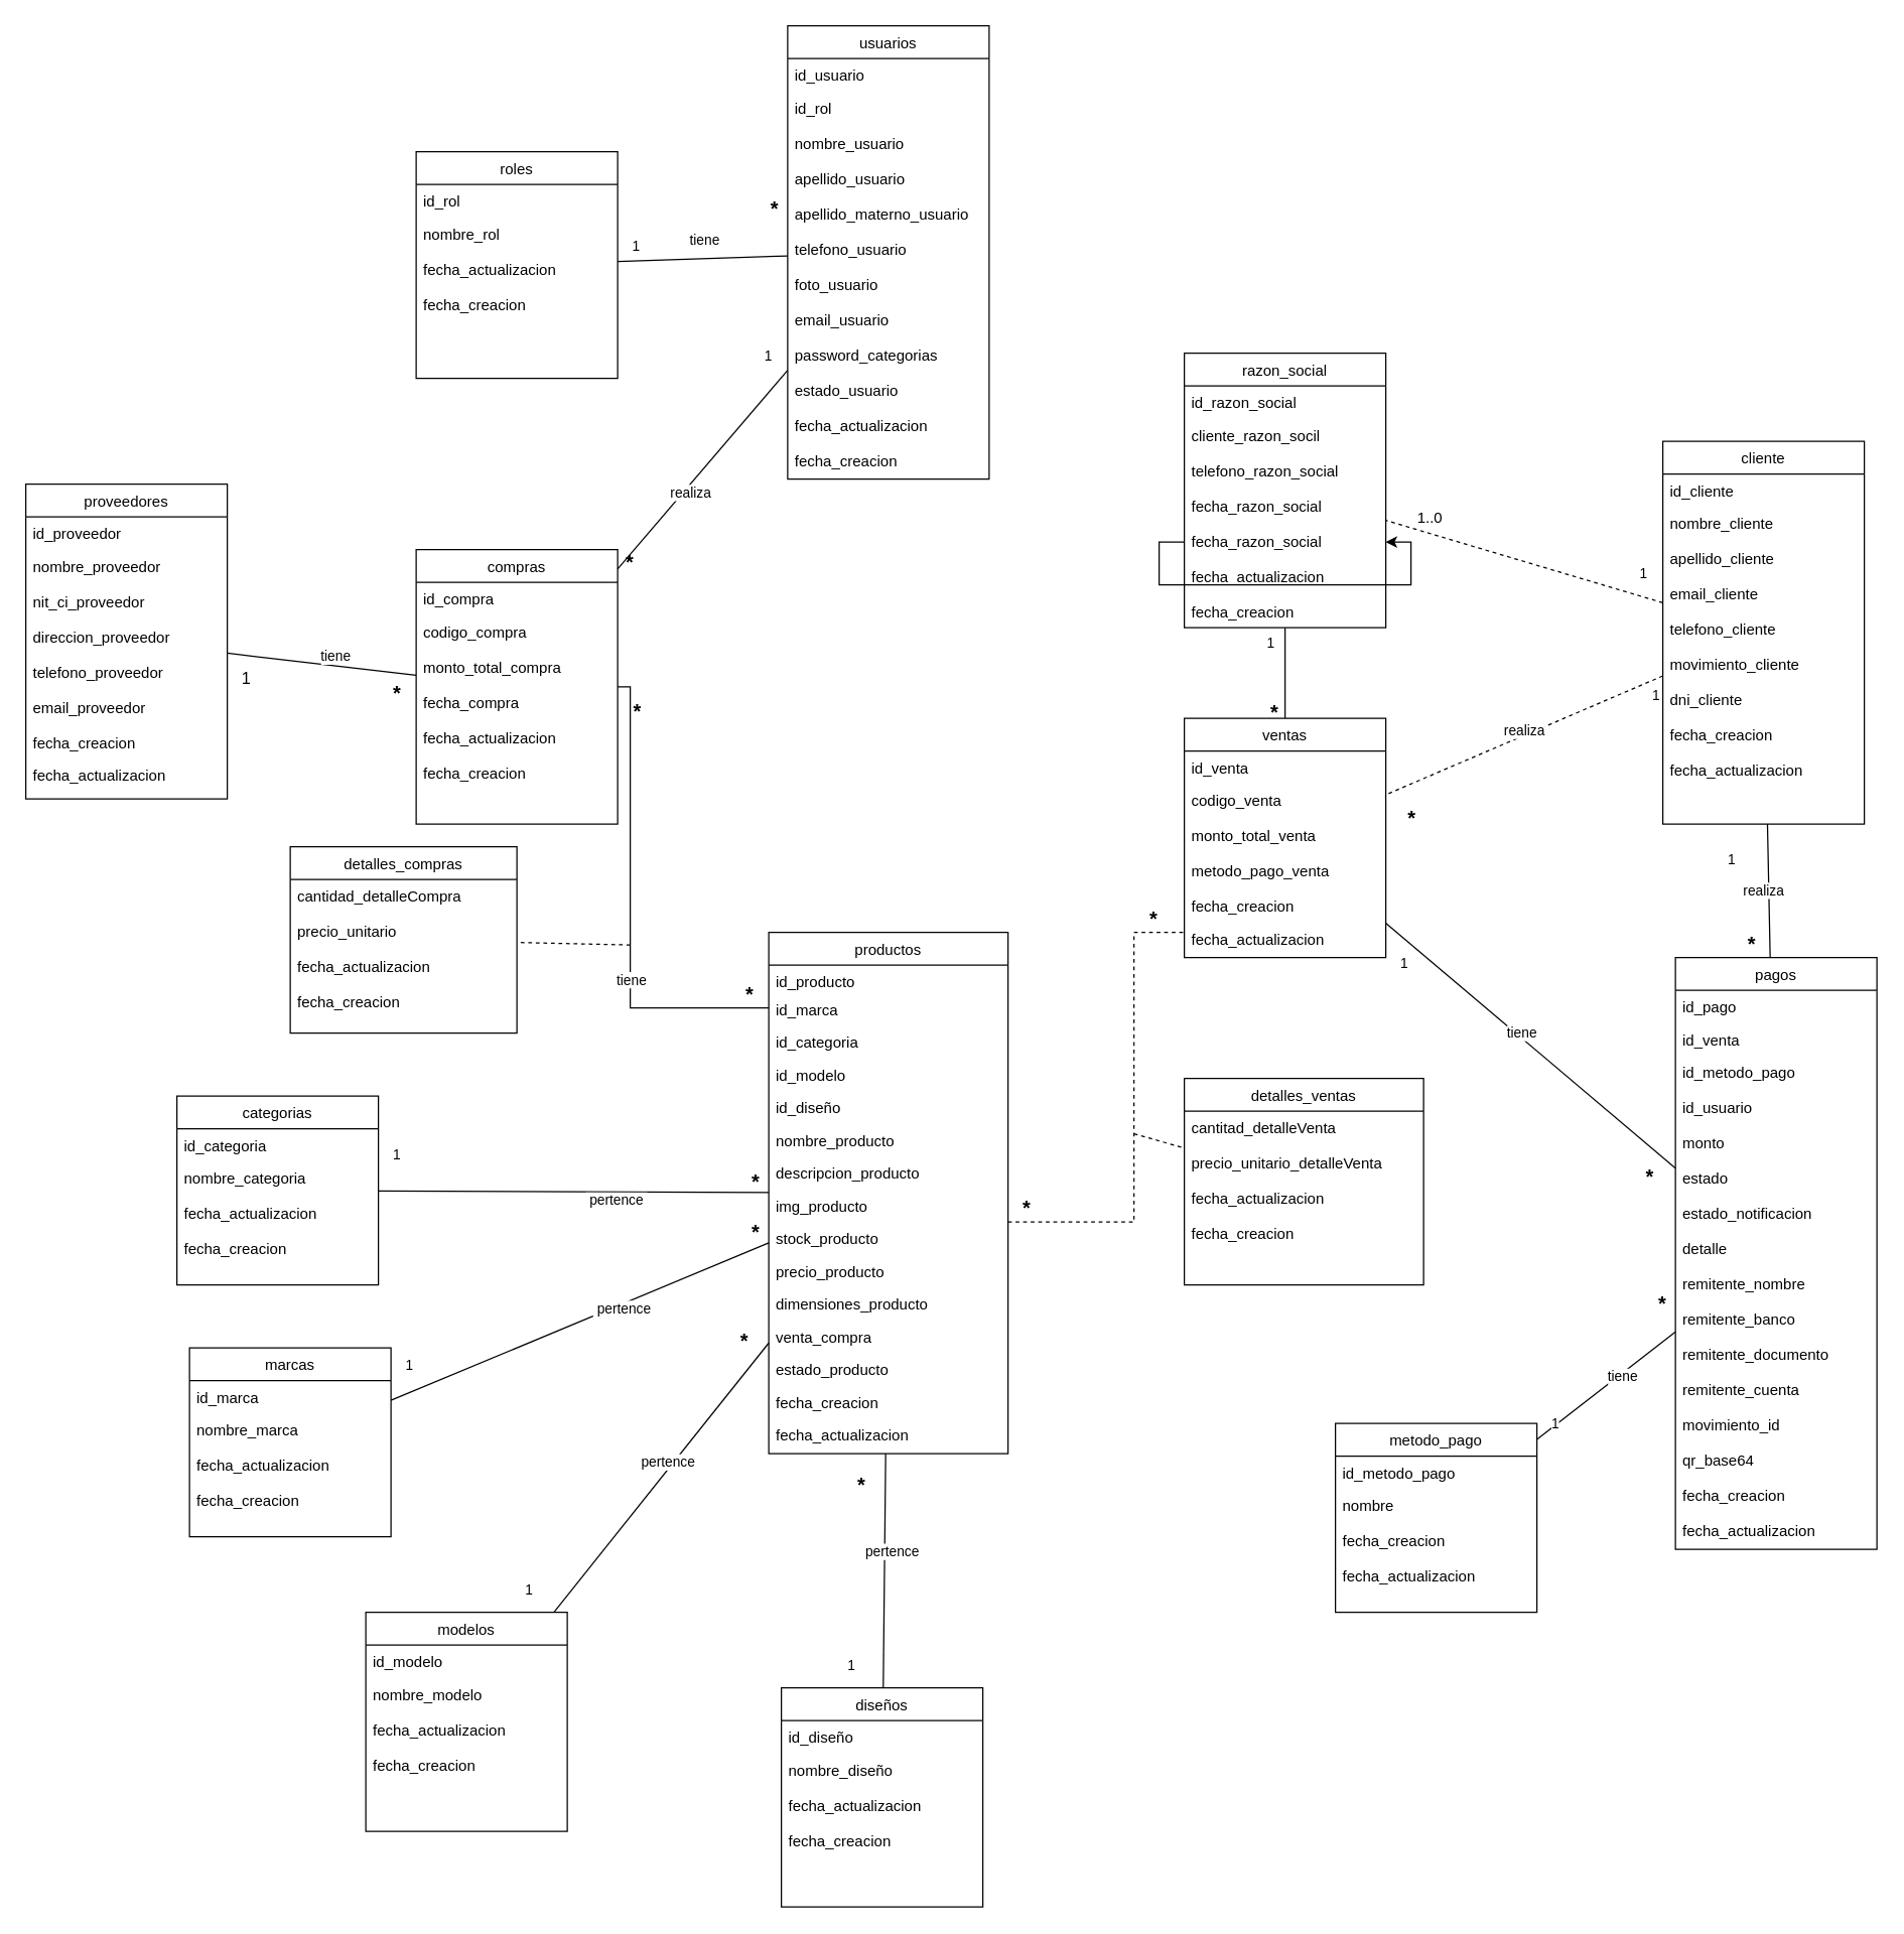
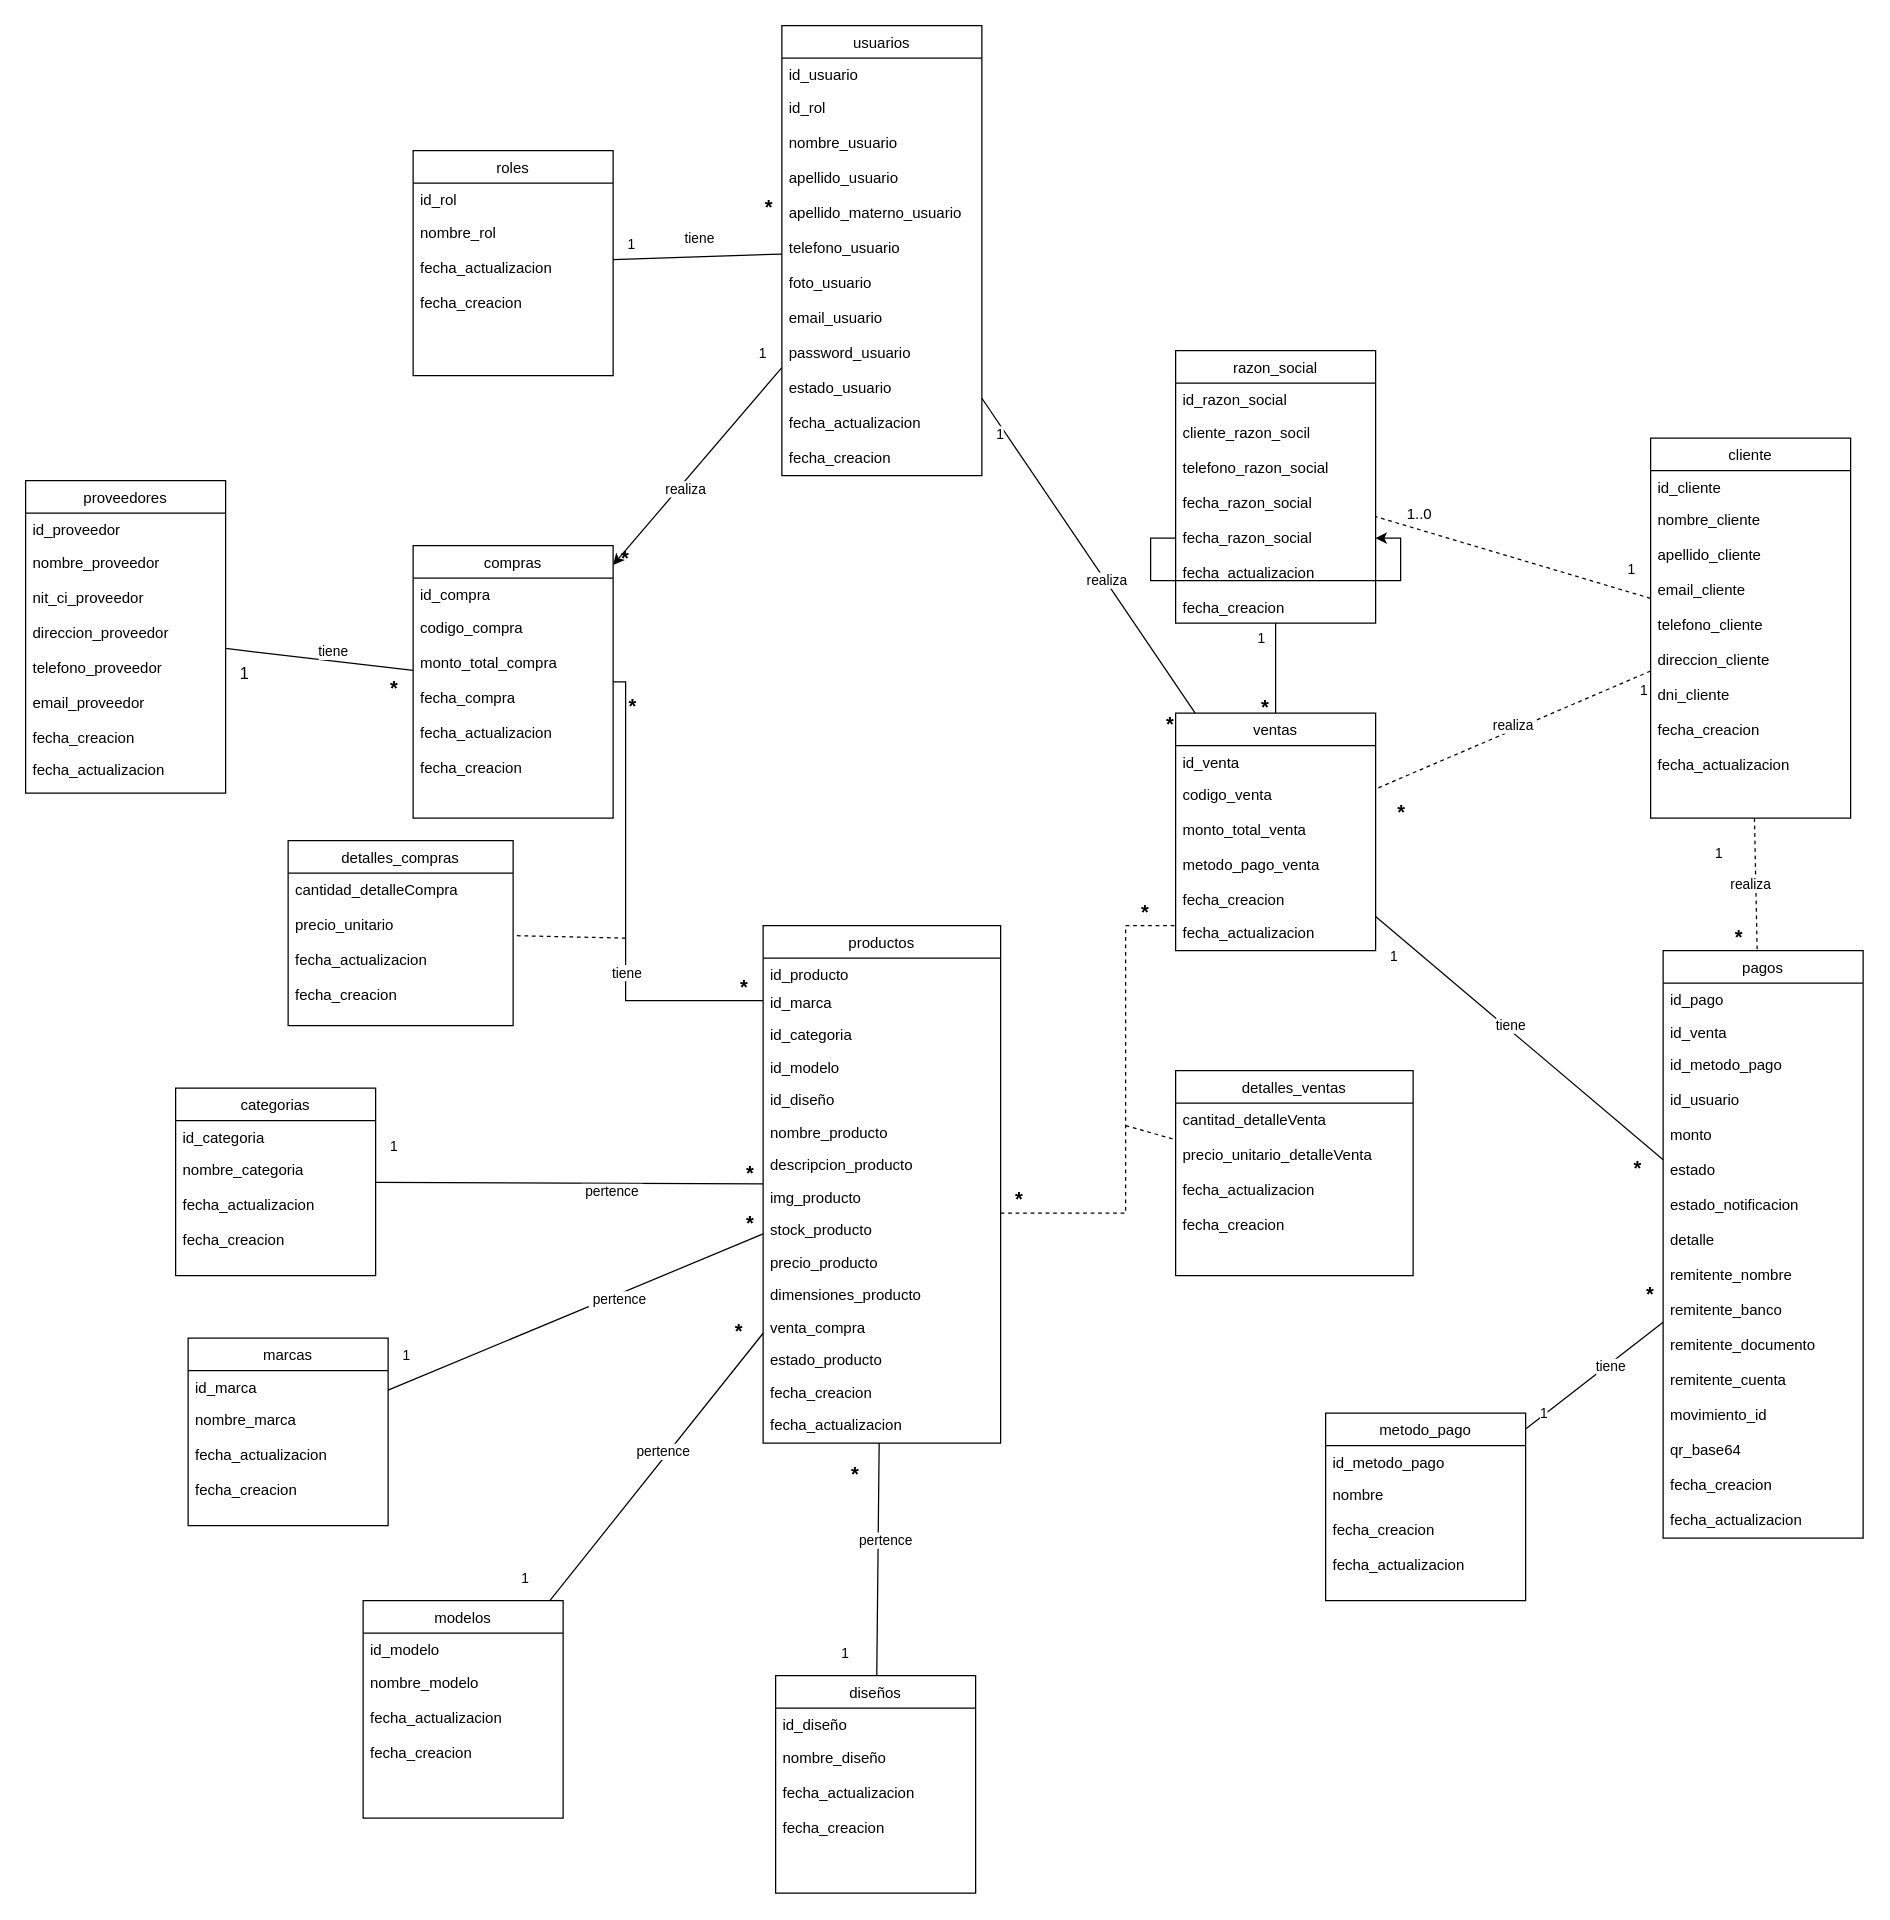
- <mxCell id="24" value="password_categorias" style="text;align=left;verticalAlign=top;spacingLeft=4;spacingRight=4;overflow=hidden;rotatable=0;points=[[0,0.5],[1,0.5]];portConstraint=eastwest;rounded=0;shadow=0;html=0;" parent="15" vertex="1"><mxGeometry y="248" width="160" height="28" as="geometry" /></mxCell>
+ <mxCell id="24" value="password_usuario" style="text;align=left;verticalAlign=top;spacingLeft=4;spacingRight=4;overflow=hidden;rotatable=0;points=[[0,0.5],[1,0.5]];portConstraint=eastwest;rounded=0;shadow=0;html=0;" parent="15" vertex="1"><mxGeometry y="248" width="160" height="28" as="geometry" /></mxCell>
+ <mxCell id="93" value="" style="endArrow=none;html=1;rounded=0;strokeColor=default;align=center;verticalAlign=middle;fontFamily=Helvetica;fontSize=11;fontColor=default;labelBackgroundColor=default;" parent="1" source="15" target="5" edge="1"><mxGeometry relative="1" as="geometry"><mxPoint x="1980" y="980" as="sourcePoint" /><mxPoint x="1980" y="1150" as="targetPoint" /></mxGeometry></mxCell>
+ <mxCell id="94" value="1" style="resizable=0;html=1;whiteSpace=wrap;align=left;verticalAlign=bottom;fontFamily=Helvetica;fontSize=11;fontColor=default;labelBackgroundColor=default;" parent="93" connectable="0" vertex="1"><mxGeometry x="-1" relative="1" as="geometry"><mxPoint x="10" y="37" as="offset" /></mxGeometry></mxCell>
+ <mxCell id="95" value="*" style="resizable=0;html=1;whiteSpace=wrap;align=center;verticalAlign=bottom;fontFamily=Helvetica;fontSize=16;fontColor=default;labelBackgroundColor=none;spacing=2;fontStyle=1;" parent="93" connectable="0" vertex="1"><mxGeometry x="1" relative="1" as="geometry"><mxPoint x="-20" y="20" as="offset" /></mxGeometry></mxCell>
+ <mxCell id="96" value="realiza" style="edgeLabel;html=1;align=center;verticalAlign=middle;resizable=0;points=[];" parent="93" vertex="1" connectable="0"><mxGeometry x="0.16" y="1" relative="1" as="geometry"><mxPoint as="offset" /></mxGeometry></mxCell>
- <mxCell id="89" value="" style="endArrow=none;html=1;rounded=0;strokeColor=default;align=center;verticalAlign=middle;fontFamily=Helvetica;fontSize=11;fontColor=default;labelBackgroundColor=default;" parent="1" source="15" target="28" edge="1"><mxGeometry relative="1" as="geometry"><mxPoint x="1920" y="330" as="sourcePoint" /><mxPoint x="2020" y="364" as="targetPoint" /></mxGeometry></mxCell>
+ <mxCell id="89" value="" style="endArrow=classic;html=1;rounded=0;strokeColor=default;align=center;verticalAlign=middle;fontFamily=Helvetica;fontSize=11;fontColor=default;labelBackgroundColor=default;" parent="1" source="15" target="28" edge="1"><mxGeometry relative="1" as="geometry"><mxPoint x="1920" y="330" as="sourcePoint" /><mxPoint x="2020" y="364" as="targetPoint" /></mxGeometry></mxCell>
- <mxCell id="103" value="movimiento_cliente" style="text;align=left;verticalAlign=top;spacingLeft=4;spacingRight=4;overflow=hidden;rotatable=0;points=[[0,0.5],[1,0.5]];portConstraint=eastwest;rounded=0;shadow=0;html=0;" parent="97" vertex="1"><mxGeometry y="164" width="160" height="28" as="geometry" /></mxCell>
+ <mxCell id="103" value="direccion_cliente" style="text;align=left;verticalAlign=top;spacingLeft=4;spacingRight=4;overflow=hidden;rotatable=0;points=[[0,0.5],[1,0.5]];portConstraint=eastwest;rounded=0;shadow=0;html=0;" parent="97" vertex="1"><mxGeometry y="164" width="160" height="28" as="geometry" /></mxCell>
- <mxCell id="129" value="" style="endArrow=none;html=1;rounded=0;strokeColor=default;align=center;verticalAlign=middle;fontFamily=Helvetica;fontSize=11;fontColor=default;labelBackgroundColor=default;" parent="1" source="97" target="107" edge="1"><mxGeometry relative="1" as="geometry"><mxPoint x="1670" y="-633" as="sourcePoint" /><mxPoint x="1650" y="-4" as="targetPoint" /></mxGeometry></mxCell>
+ <mxCell id="129" value="" style="endArrow=none;html=1;rounded=0;strokeColor=default;align=center;verticalAlign=middle;fontFamily=Helvetica;fontSize=11;fontColor=default;labelBackgroundColor=default;dashed=1;" parent="1" source="97" target="107" edge="1"><mxGeometry relative="1" as="geometry"><mxPoint x="1670" y="-633" as="sourcePoint" /><mxPoint x="1650" y="-4" as="targetPoint" /></mxGeometry></mxCell>
